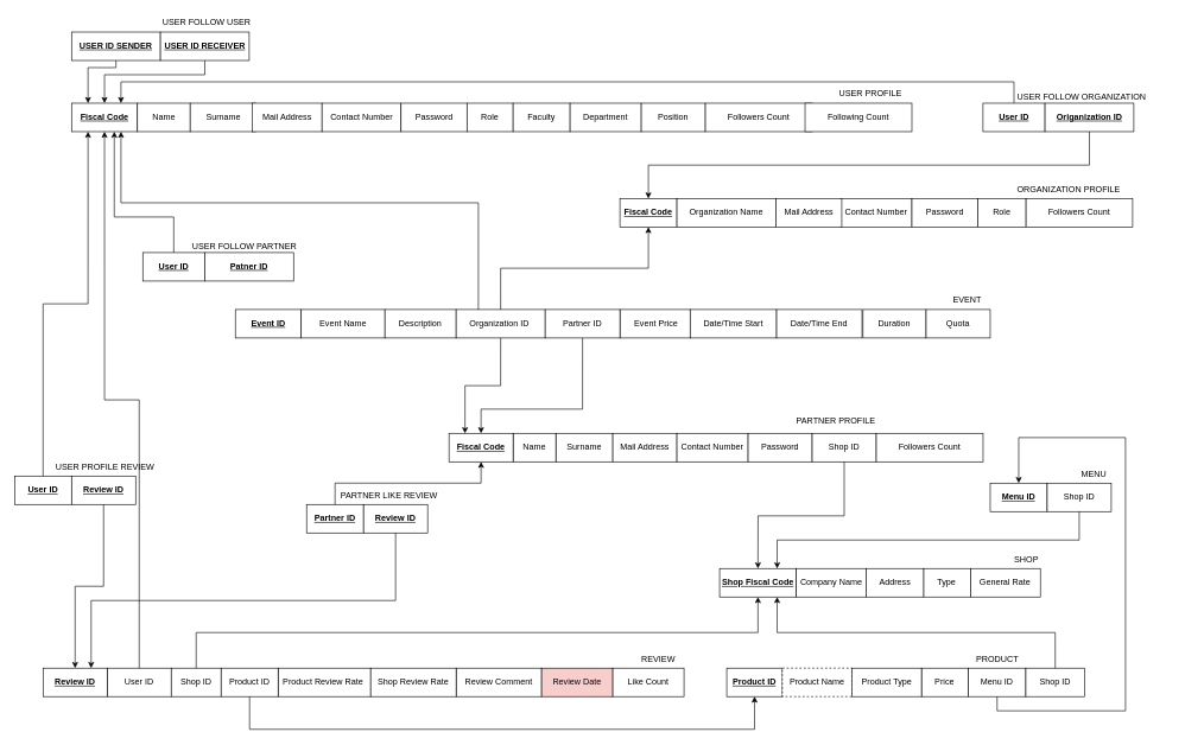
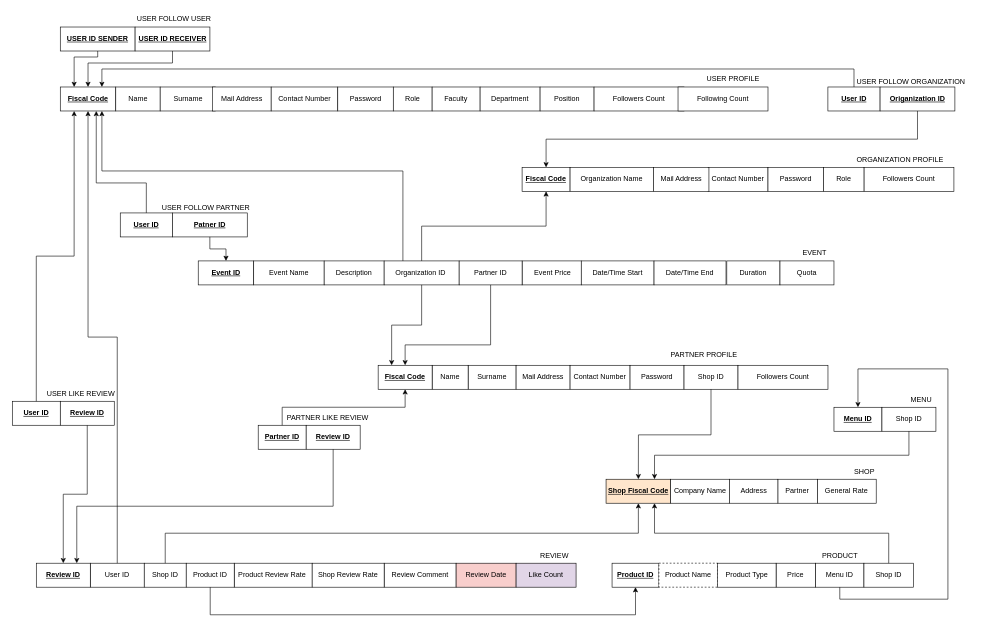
+ <mxCell id="152" style="edgeStyle=orthogonalEdgeStyle;rounded=0;orthogonalLoop=1;jettySize=auto;html=1;exitX=0.5;exitY=1;exitDx=0;exitDy=0;" parent="1" source="151" target="7" edge="1"><mxGeometry relative="1" as="geometry" /></mxCell>
- <mxCell id="166" value="USER PROFILE REVIEW" style="shape=partialRectangle;connectable=0;fillColor=none;top=0;left=0;bottom=0;right=0;align=left;spacingLeft=6;overflow=hidden;fontSize=12;" vertex="1" parent="164"><mxGeometry x="20" width="160" height="20" as="geometry"><mxRectangle width="160" height="20" as="alternateBounds" /></mxGeometry></mxCell>
+ <mxCell id="166" value="USER LIKE REVIEW" style="shape=partialRectangle;connectable=0;fillColor=none;top=0;left=0;bottom=0;right=0;align=left;spacingLeft=6;overflow=hidden;fontSize=12;" vertex="1" parent="164"><mxGeometry x="20" width="160" height="20" as="geometry"><mxRectangle width="160" height="20" as="alternateBounds" /></mxGeometry></mxCell>
- <mxCell id="71" value="&lt;u&gt;&lt;b&gt;Shop Fiscal Code&lt;/b&gt;&lt;/u&gt;" style="whiteSpace=wrap;html=1;align=center;fontSize=12;" parent="1" vertex="1"><mxGeometry x="1010" y="798" width="107.708" height="40" as="geometry" /></mxCell>
+ <mxCell id="71" value="&lt;u&gt;&lt;b&gt;Shop Fiscal Code&lt;/b&gt;&lt;/u&gt;" style="whiteSpace=wrap;html=1;align=center;fontSize=12;fillColor=#ffe6cc;" parent="1" vertex="1"><mxGeometry x="1010" y="798" width="107.708" height="40" as="geometry" /></mxCell>
- <mxCell id="70" value="Type" style="whiteSpace=wrap;html=1;align=center;spacing=2;imageHeight=24;fillOpacity=100;fontSize=12;" parent="1" vertex="1"><mxGeometry x="1296.445" y="798" width="66.055" height="40" as="geometry" /></mxCell>
+ <mxCell id="70" value="Partner" style="whiteSpace=wrap;html=1;align=center;spacing=2;imageHeight=24;fillOpacity=100;fontSize=12;" parent="1" vertex="1"><mxGeometry x="1296.445" y="798" width="66.055" height="40" as="geometry" /></mxCell>
- <mxCell id="80" value="Like Count" style="whiteSpace=wrap;html=1;align=center;fontSize=12;" parent="1" vertex="1"><mxGeometry x="860" y="938" width="100" height="40" as="geometry" /></mxCell>
+ <mxCell id="80" value="Like Count" style="whiteSpace=wrap;html=1;align=center;fontSize=12;fillColor=#e1d5e7;" parent="1" vertex="1"><mxGeometry x="860" y="938" width="100" height="40" as="geometry" /></mxCell>
